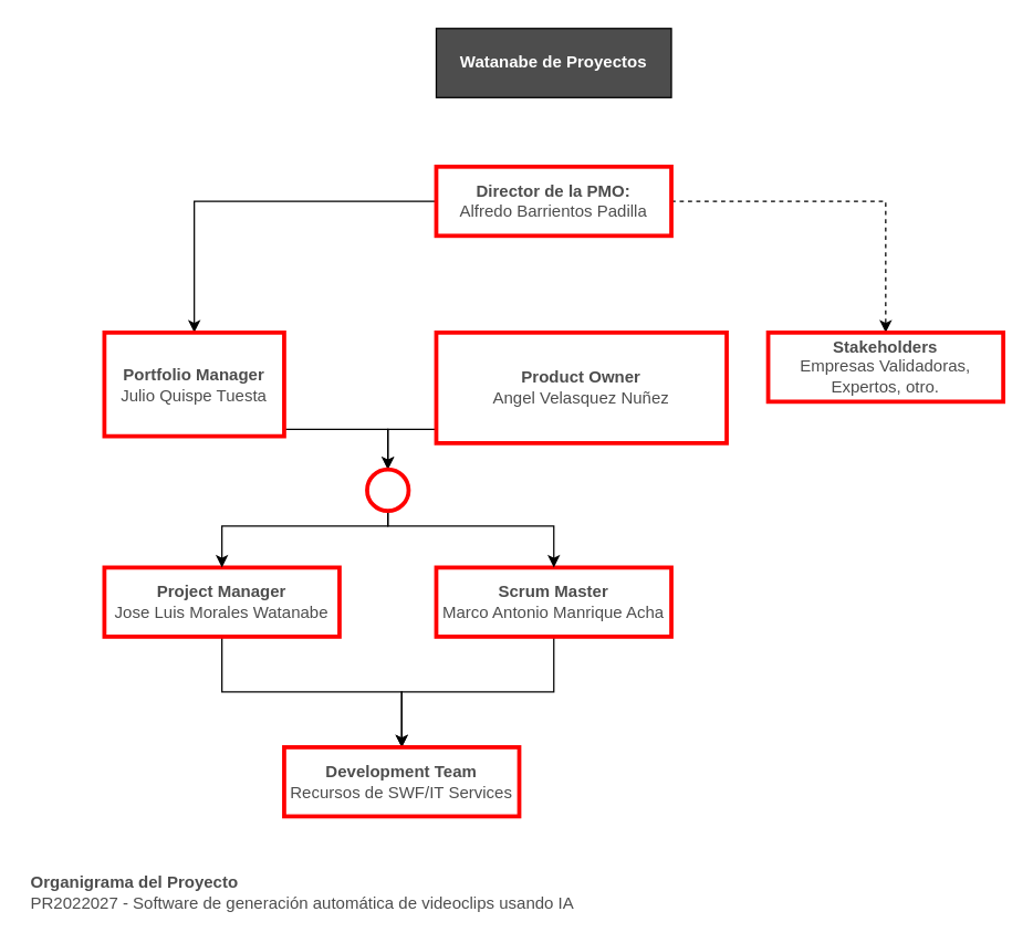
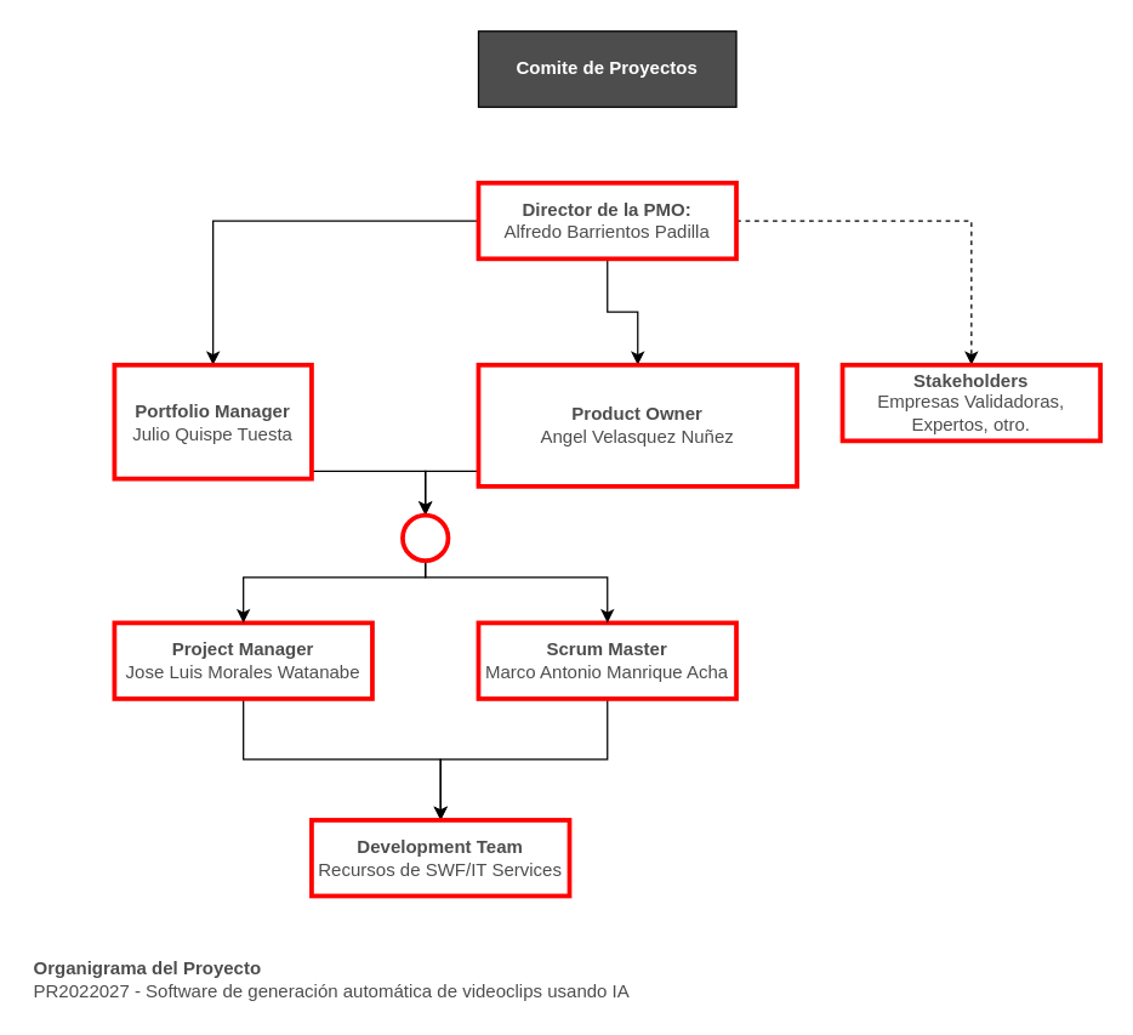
- <mxCell id="2" value="Watanabe de Proyectos" style="rounded=0;whiteSpace=wrap;html=1;fontStyle=1;fontColor=#FFFFFF;fillColor=#4D4D4D;" vertex="1" parent="1"><mxGeometry x="315" y="20" width="170" height="50" as="geometry" /></mxCell>
+ <mxCell id="2" value="Comite de Proyectos" style="rounded=0;whiteSpace=wrap;html=1;fontStyle=1;fontColor=#FFFFFF;fillColor=#4D4D4D;" vertex="1" parent="1"><mxGeometry x="315" y="20" width="170" height="50" as="geometry" /></mxCell>
+ <mxCell id="3" value="" style="edgeStyle=orthogonalEdgeStyle;rounded=0;orthogonalLoop=1;jettySize=auto;html=1;fontColor=#4D4D4D;" edge="1" parent="1" source="6" target="10"><mxGeometry relative="1" as="geometry" /></mxCell>
